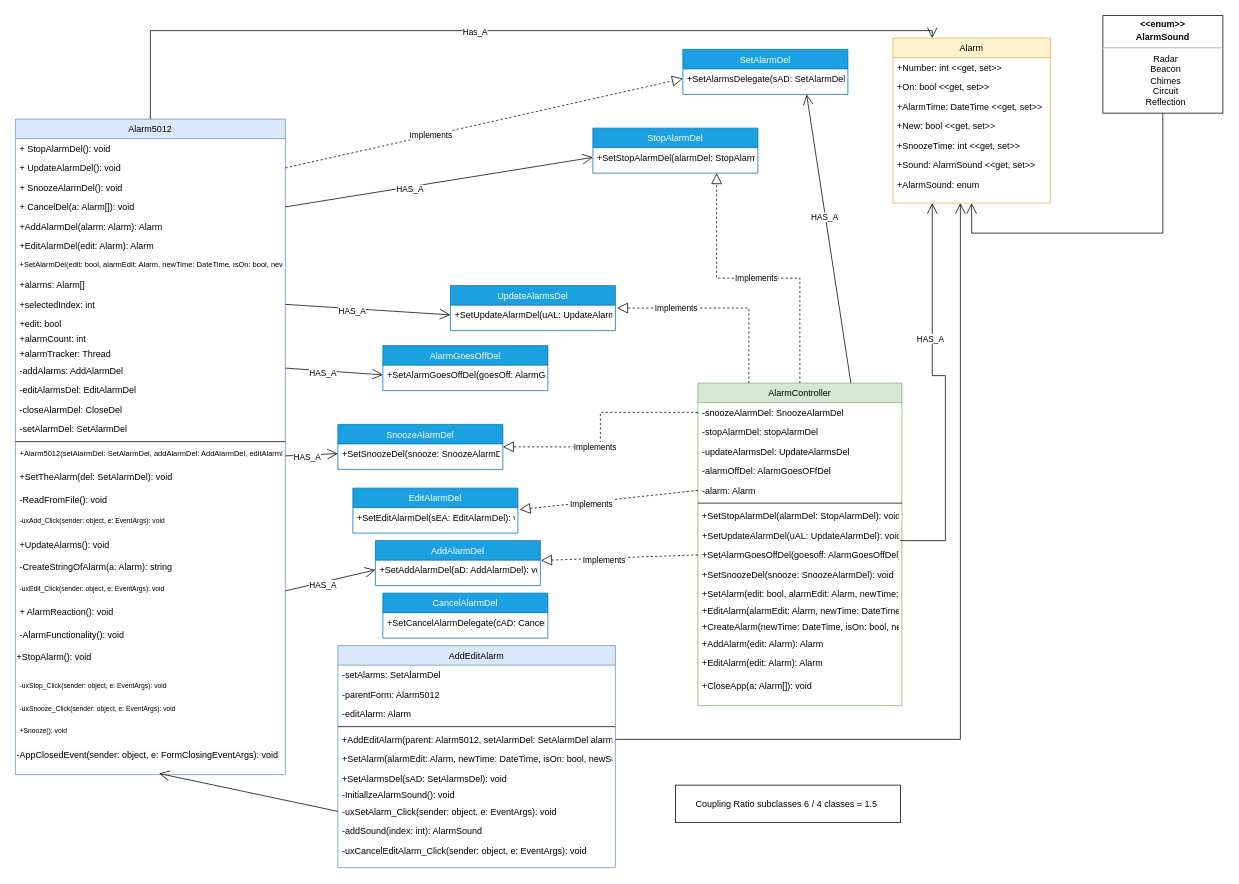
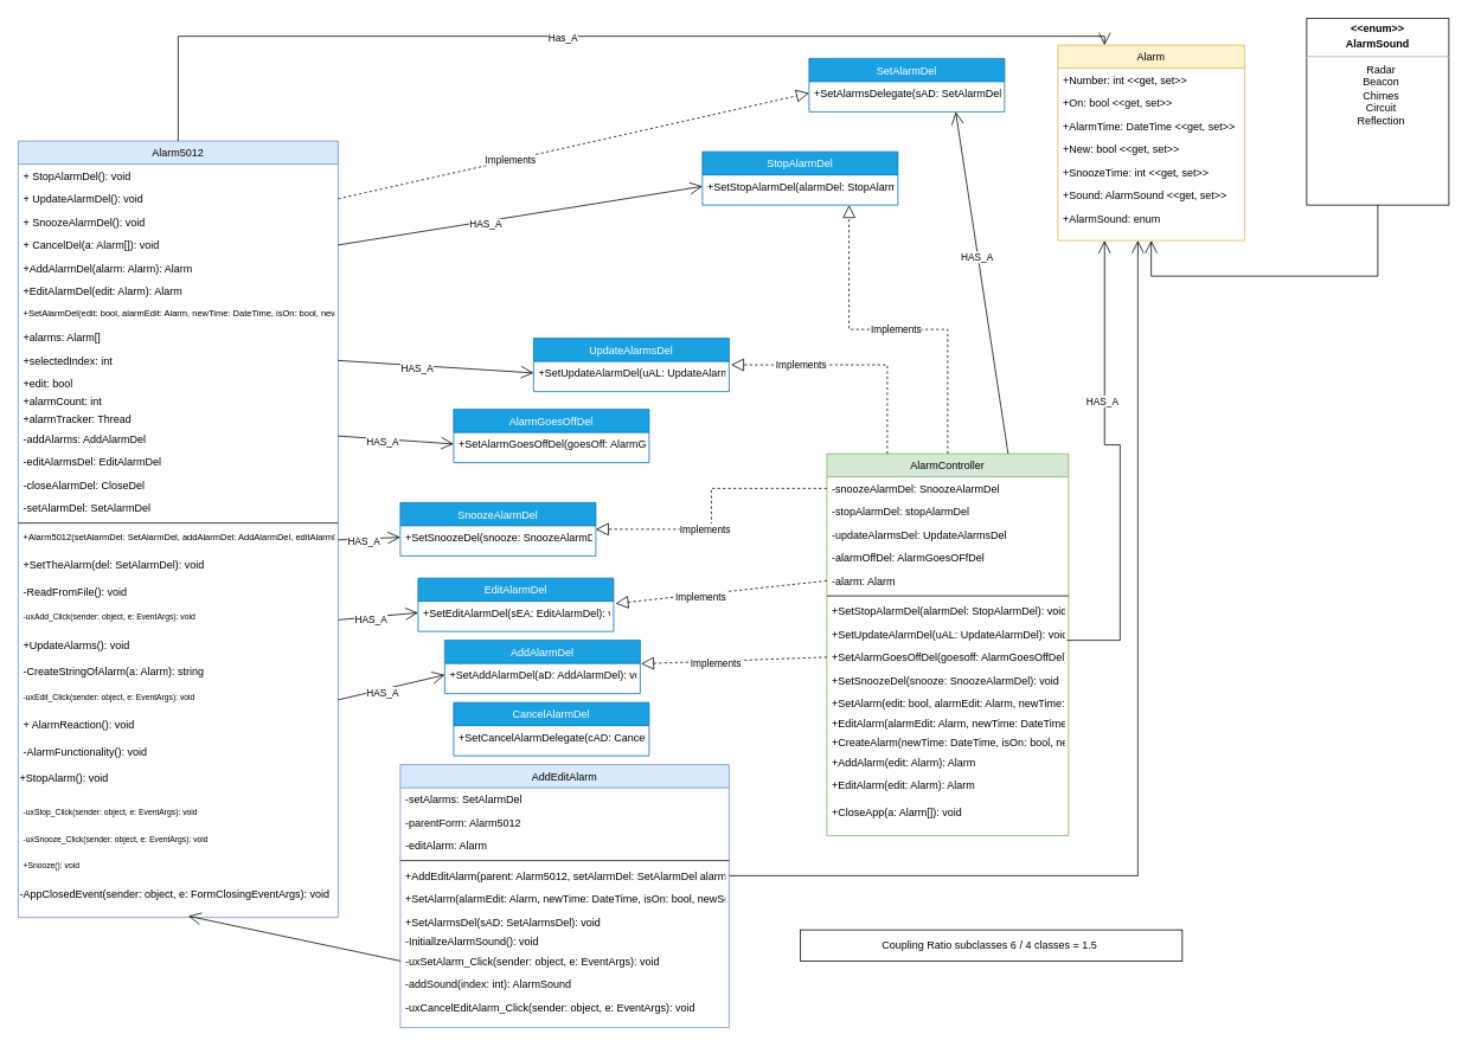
- <mxCell id="42" value="&lt;p style=&quot;margin: 4px 0px 0px;&quot;&gt;&lt;b style=&quot;&quot;&gt;&amp;lt;&amp;lt;enum&amp;gt;&amp;gt;&lt;/b&gt;&lt;/p&gt;&lt;p style=&quot;margin: 4px 0px 0px;&quot;&gt;&lt;b style=&quot;&quot;&gt;AlarmSound&lt;/b&gt;&lt;/p&gt;&lt;hr&gt;&lt;p style=&quot;margin:0px;margin-left:8px;&quot;&gt;Radar&lt;/p&gt;&lt;p style=&quot;margin:0px;margin-left:8px;&quot;&gt;Beacon&lt;/p&gt;&lt;p style=&quot;margin:0px;margin-left:8px;&quot;&gt;Chimes&lt;/p&gt;&lt;p style=&quot;margin:0px;margin-left:8px;&quot;&gt;Circuit&lt;/p&gt;&lt;p style=&quot;margin:0px;margin-left:8px;&quot;&gt;Reflection&lt;/p&gt;" style="verticalAlign=top;align=center;overflow=fill;fontSize=12;fontFamily=Helvetica;html=1;whiteSpace=wrap;" parent="1" vertex="1"><mxGeometry x="1470" y="20" width="160" height="130" as="geometry" /></mxCell>
+ <mxCell id="42" value="&lt;p style=&quot;margin: 4px 0px 0px;&quot;&gt;&lt;b style=&quot;&quot;&gt;&amp;lt;&amp;lt;enum&amp;gt;&amp;gt;&lt;/b&gt;&lt;/p&gt;&lt;p style=&quot;margin: 4px 0px 0px;&quot;&gt;&lt;b style=&quot;&quot;&gt;AlarmSound&lt;/b&gt;&lt;/p&gt;&lt;hr&gt;&lt;p style=&quot;margin:0px;margin-left:8px;&quot;&gt;Radar&lt;/p&gt;&lt;p style=&quot;margin:0px;margin-left:8px;&quot;&gt;Beacon&lt;/p&gt;&lt;p style=&quot;margin:0px;margin-left:8px;&quot;&gt;Chimes&lt;/p&gt;&lt;p style=&quot;margin:0px;margin-left:8px;&quot;&gt;Circuit&lt;/p&gt;&lt;p style=&quot;margin:0px;margin-left:8px;&quot;&gt;Reflection&lt;/p&gt;" style="verticalAlign=top;align=center;overflow=fill;fontSize=12;fontFamily=Helvetica;html=1;whiteSpace=wrap;" parent="1" vertex="1"><mxGeometry x="1470" y="20" width="160" height="210" as="geometry" /></mxCell>
+ <mxCell id="114" value="" style="endArrow=open;endFill=1;endSize=12;html=1;rounded=0;exitX=1;exitY=0.5;exitDx=0;exitDy=0;entryX=0;entryY=0.5;entryDx=0;entryDy=0;" edge="1" parent="1" source="31" target="59"><mxGeometry width="160" relative="1" as="geometry"><mxPoint x="400" y="425" as="sourcePoint" /><mxPoint x="620" y="439" as="targetPoint" /></mxGeometry></mxCell>
+ <mxCell id="115" value="HAS_A" style="edgeLabel;html=1;align=center;verticalAlign=middle;resizable=0;points=[];" vertex="1" connectable="0" parent="114"><mxGeometry x="-0.196" y="-3" relative="1" as="geometry"><mxPoint as="offset" /></mxGeometry></mxCell>
- <mxCell id="120" value="Coupling Ratio subclasses 6 / 4 classes = 1.5&amp;nbsp;" style="html=1;whiteSpace=wrap;" vertex="1" parent="1"><mxGeometry x="900" y="1046" width="300" height="50" as="geometry" /></mxCell>
+ <mxCell id="120" value="Coupling Ratio subclasses 6 / 4 classes = 1.5&amp;nbsp;" style="html=1;whiteSpace=wrap;" vertex="1" parent="1"><mxGeometry x="900" y="1046" width="430" height="35" as="geometry" /></mxCell>
